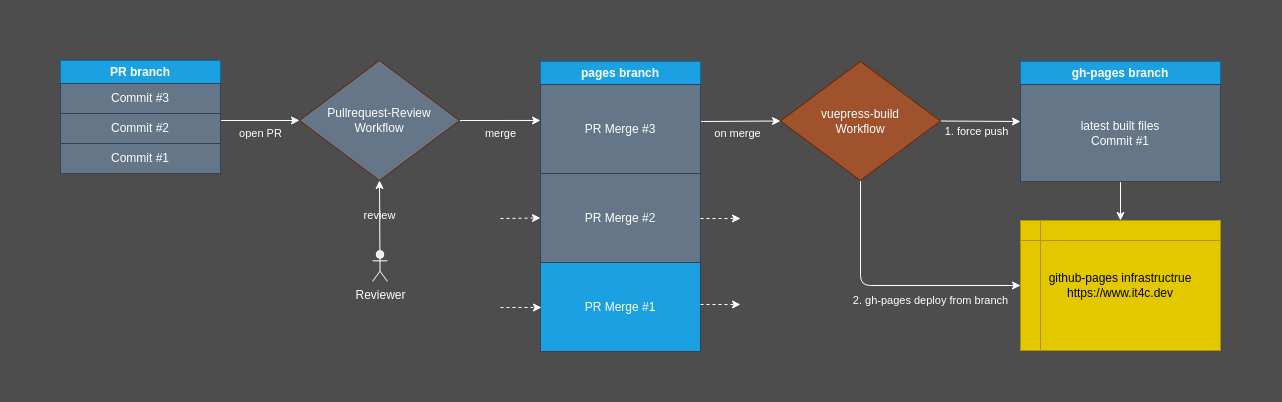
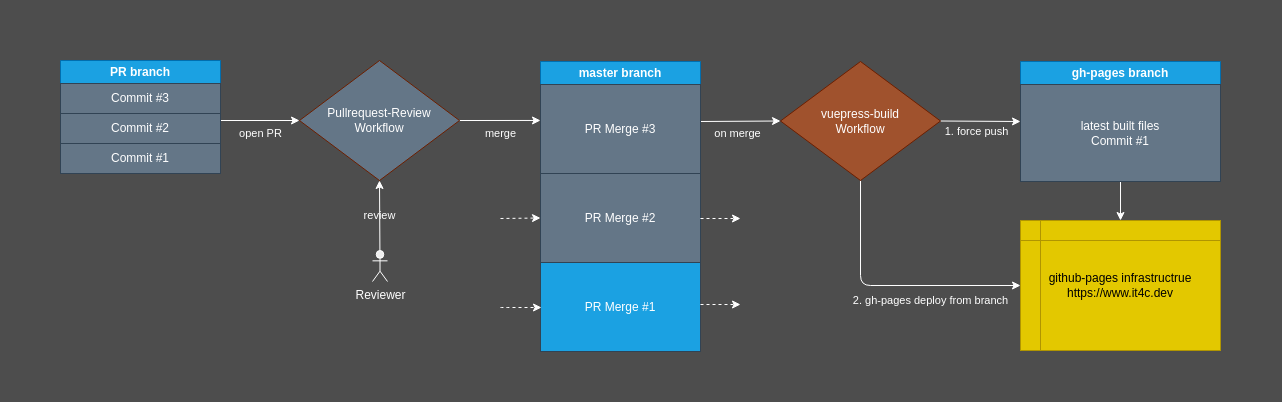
- <mxCell id="17" value="pages branch" style="swimlane;whiteSpace=wrap;html=1;fillColor=#1ba1e2;fontColor=#ffffff;strokeColor=#006EAF;" vertex="1" parent="1"><mxGeometry x="540" y="61" width="160" height="289" as="geometry" /></mxCell>
+ <mxCell id="17" value="master branch" style="swimlane;whiteSpace=wrap;html=1;fillColor=#1ba1e2;fontColor=#ffffff;strokeColor=#006EAF;" vertex="1" parent="1"><mxGeometry x="540" y="61" width="160" height="289" as="geometry" /></mxCell>
